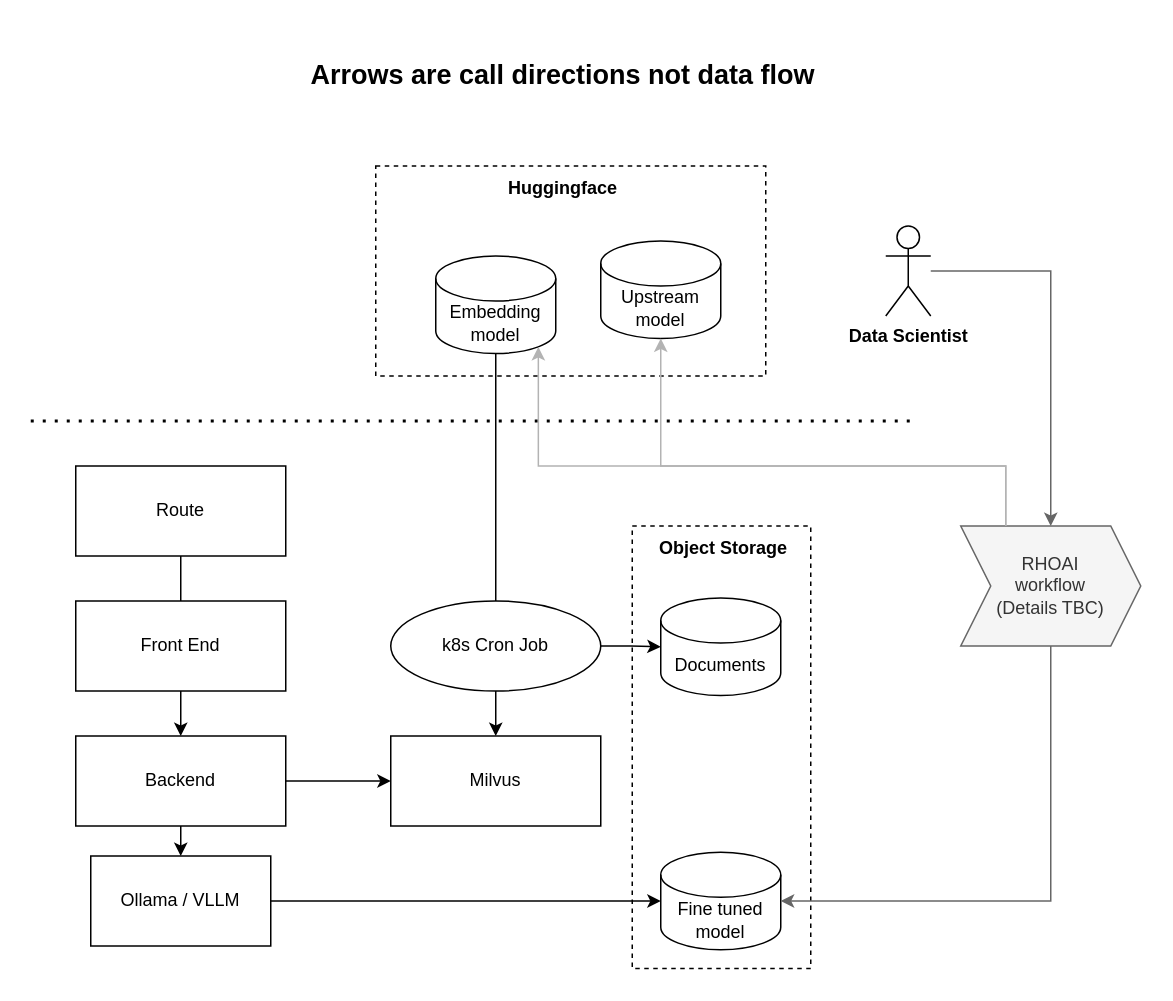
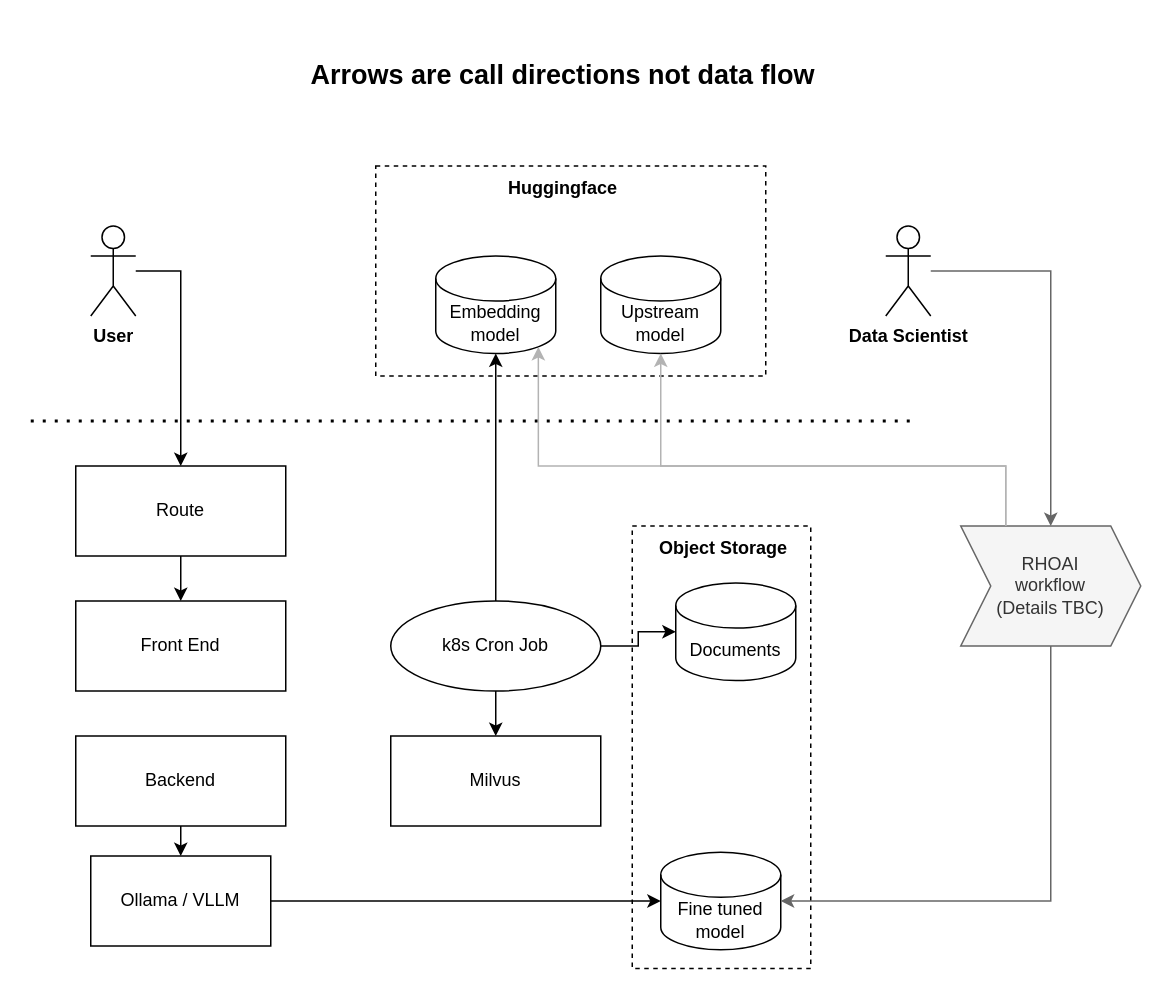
+ <mxCell id="27" value="&lt;b&gt;User&lt;/b&gt;" style="shape=umlActor;verticalLabelPosition=bottom;verticalAlign=top;html=1;outlineConnect=0;" vertex="1" parent="1"><mxGeometry x="60" y="150" width="30" height="60" as="geometry" /></mxCell>
- <mxCell id="25" value="Upstream&lt;div&gt;model&lt;/div&gt;" style="shape=cylinder3;whiteSpace=wrap;html=1;boundedLbl=1;backgroundOutline=1;size=15;" vertex="1" parent="1"><mxGeometry x="400" y="160" width="80" height="65" as="geometry" /></mxCell>
+ <mxCell id="25" value="Upstream&lt;div&gt;model&lt;/div&gt;" style="shape=cylinder3;whiteSpace=wrap;html=1;boundedLbl=1;backgroundOutline=1;size=15;" vertex="1" parent="1"><mxGeometry x="400" y="170" width="80" height="65" as="geometry" /></mxCell>
+ <mxCell id="26" style="edgeStyle=orthogonalEdgeStyle;rounded=0;orthogonalLoop=1;jettySize=auto;html=1;" edge="1" parent="1" source="27" target="4"><mxGeometry relative="1" as="geometry"><Array as="points"><mxPoint x="120" y="180" /></Array></mxGeometry></mxCell>
- <mxCell id="24" style="edgeStyle=orthogonalEdgeStyle;rounded=0;orthogonalLoop=1;jettySize=auto;html=1;entryX=0.5;entryY=1;entryDx=0;entryDy=0;entryPerimeter=0;endArrow=none;" edge="1" parent="1" source="12" target="23"><mxGeometry relative="1" as="geometry" /></mxCell>
+ <mxCell id="24" style="edgeStyle=orthogonalEdgeStyle;rounded=0;orthogonalLoop=1;jettySize=auto;html=1;entryX=0.5;entryY=1;entryDx=0;entryDy=0;entryPerimeter=0;" edge="1" parent="1" source="12" target="23"><mxGeometry relative="1" as="geometry" /></mxCell>
- <mxCell id="3" style="edgeStyle=orthogonalEdgeStyle;rounded=0;orthogonalLoop=1;jettySize=auto;html=1;entryX=0.5;entryY=0;entryDx=0;entryDy=0;endArrow=none;" edge="1" parent="1" source="4" target="6"><mxGeometry relative="1" as="geometry" /></mxCell>
+ <mxCell id="3" style="edgeStyle=orthogonalEdgeStyle;rounded=0;orthogonalLoop=1;jettySize=auto;html=1;entryX=0.5;entryY=0;entryDx=0;entryDy=0;" edge="1" parent="1" source="4" target="6"><mxGeometry relative="1" as="geometry" /></mxCell>
- <mxCell id="17" value="Documents" style="shape=cylinder3;whiteSpace=wrap;html=1;boundedLbl=1;backgroundOutline=1;size=15;" vertex="1" parent="1"><mxGeometry x="440" y="398" width="80" height="65" as="geometry" /></mxCell>
+ <mxCell id="17" value="Documents" style="shape=cylinder3;whiteSpace=wrap;html=1;boundedLbl=1;backgroundOutline=1;size=15;" vertex="1" parent="1"><mxGeometry x="450" y="388" width="80" height="65" as="geometry" /></mxCell>
- <mxCell id="5" style="edgeStyle=orthogonalEdgeStyle;rounded=0;orthogonalLoop=1;jettySize=auto;html=1;" edge="1" parent="1" source="6" target="9"><mxGeometry relative="1" as="geometry" /></mxCell>
- <mxCell id="7" style="edgeStyle=orthogonalEdgeStyle;rounded=0;orthogonalLoop=1;jettySize=auto;html=1;entryX=0;entryY=0.5;entryDx=0;entryDy=0;" edge="1" parent="1" source="9" target="13"><mxGeometry relative="1" as="geometry" /></mxCell>
